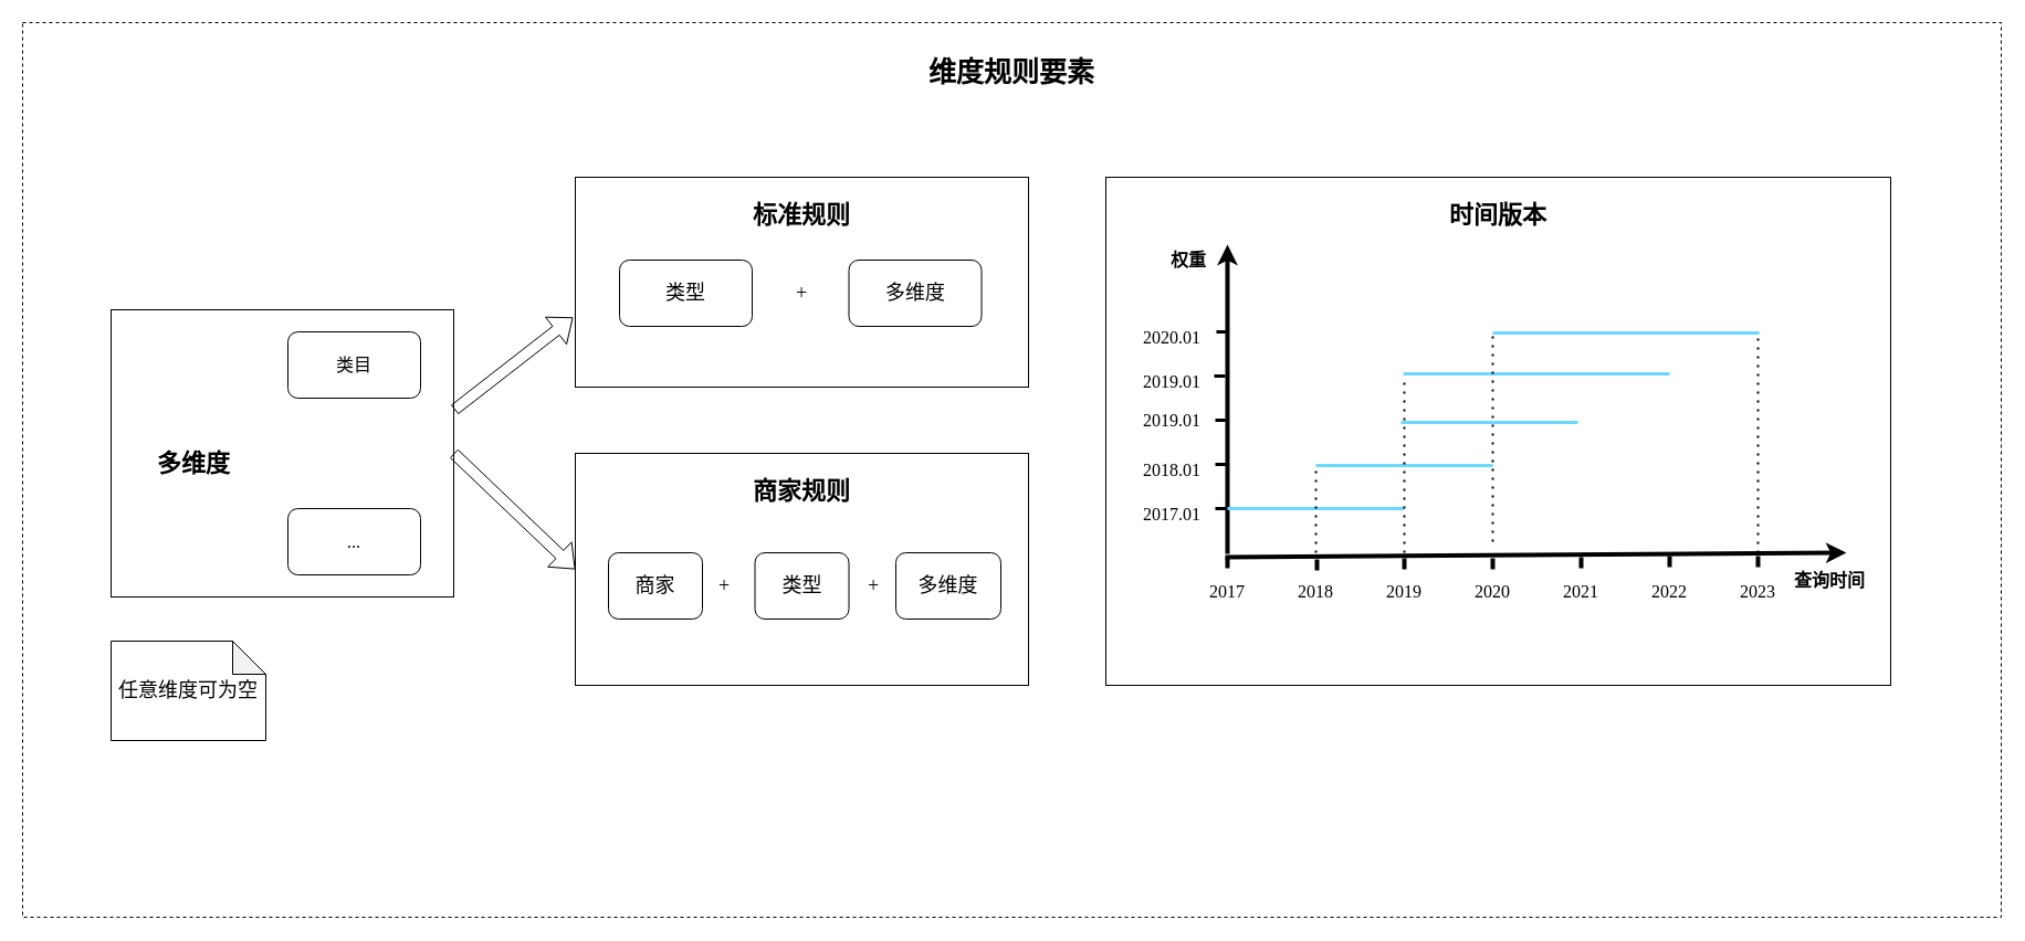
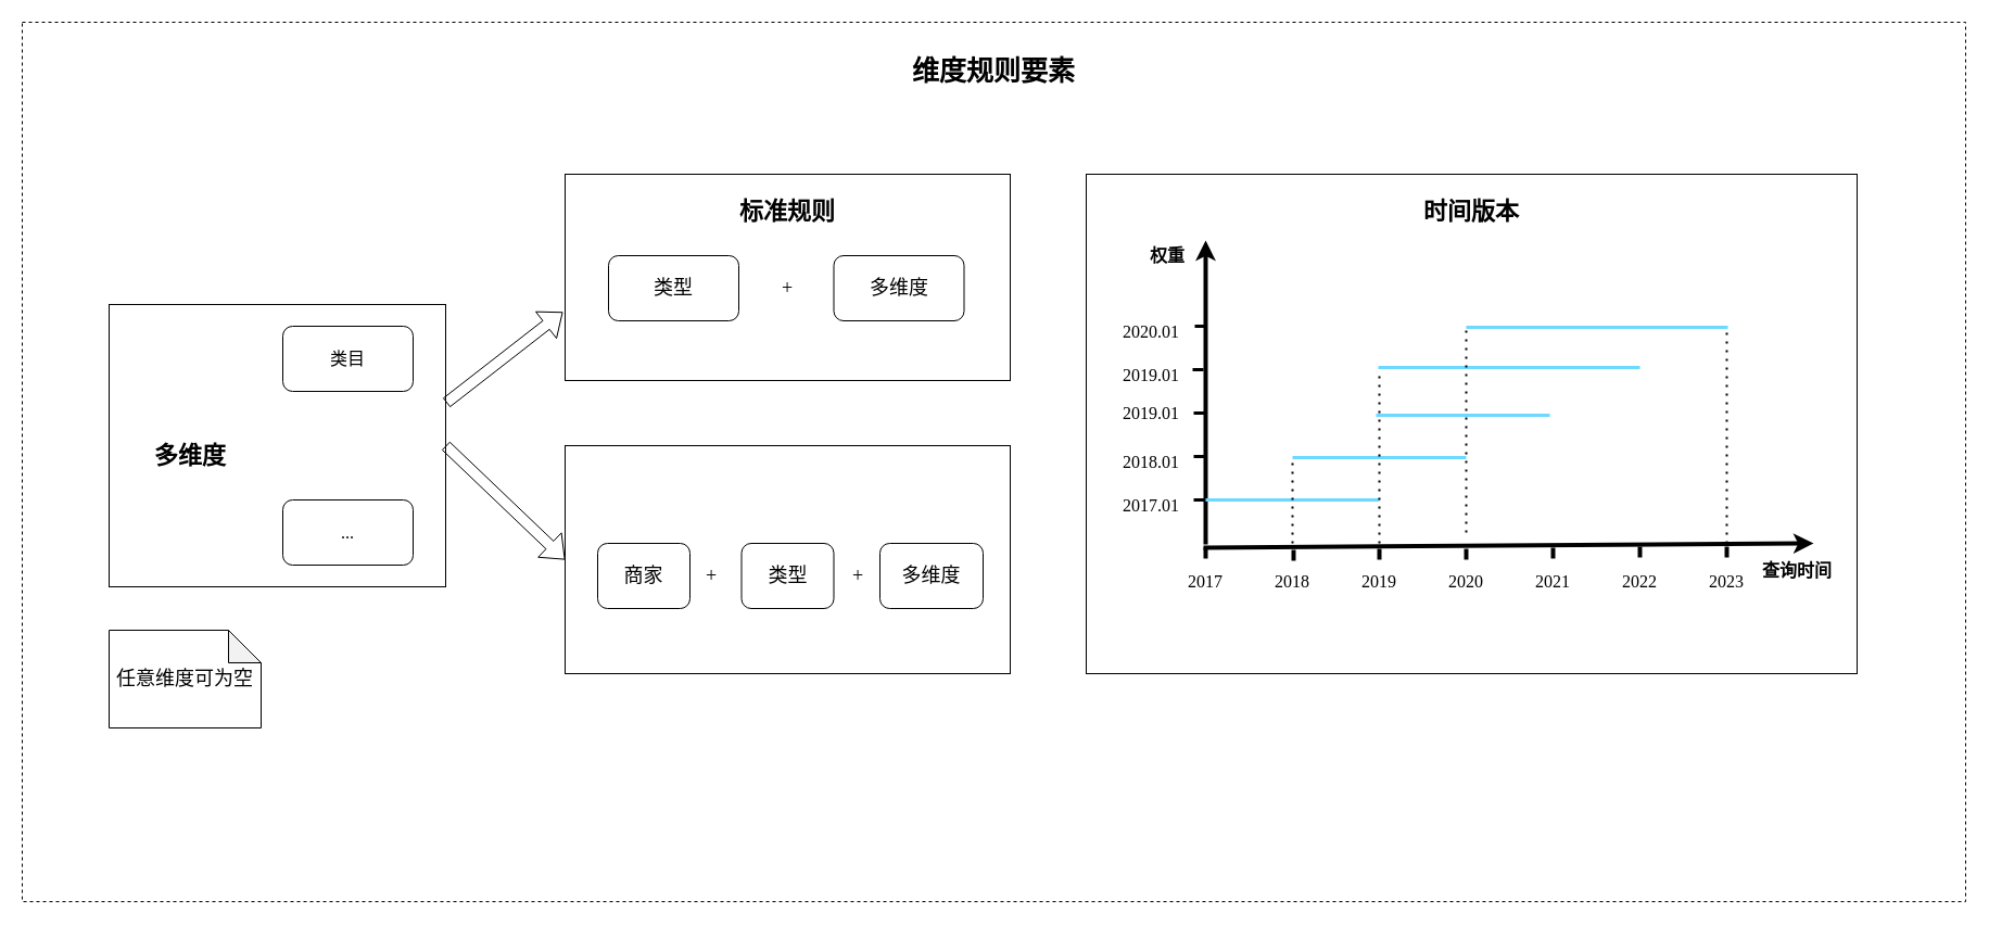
- <mxCell id="11" value="商家规则" style="text;html=1;strokeColor=none;fillColor=none;align=center;verticalAlign=middle;whiteSpace=wrap;rounded=0;fontFamily=Menlo;fontSize=22;fontStyle=1" vertex="1" parent="1"><mxGeometry x="680" y="430" width="90" height="30" as="geometry" /></mxCell>
